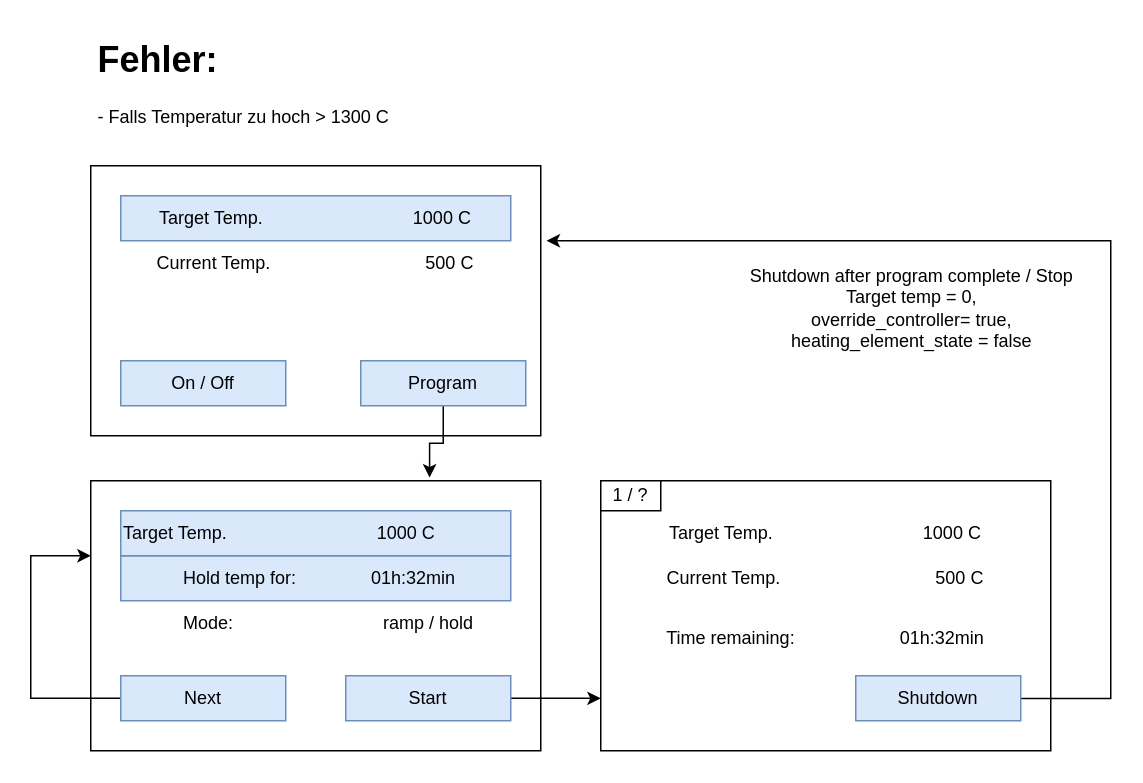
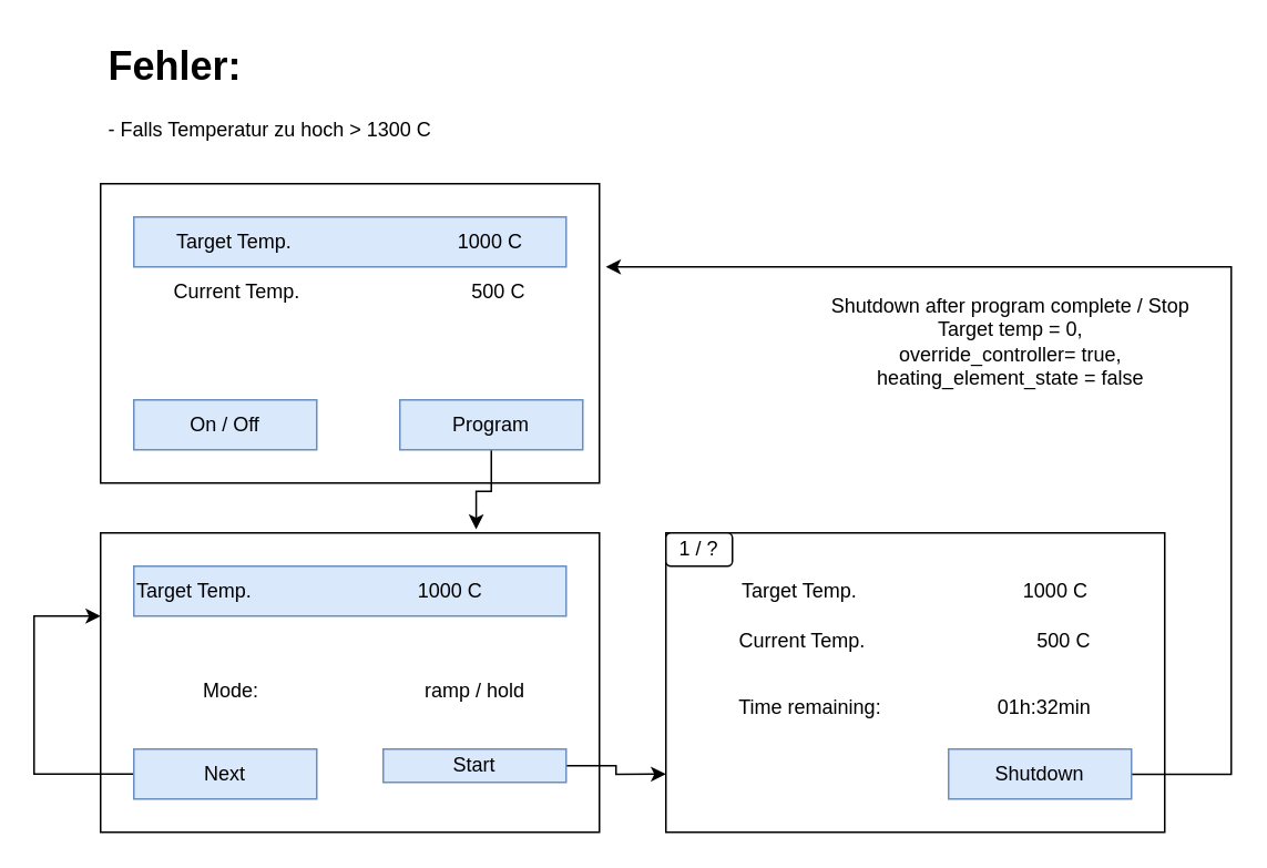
- <mxCell id="23" value="1 / ?" style="rounded=0;whiteSpace=wrap;html=1;" vertex="1" parent="1"><mxGeometry x="400" y="320" width="40" height="20" as="geometry" /></mxCell>
+ <mxCell id="23" value="1 / ?" style="whiteSpace=wrap;html=1;rounded=1;" vertex="1" parent="1"><mxGeometry x="400" y="320" width="40" height="20" as="geometry" /></mxCell>
- <mxCell id="8" value="&lt;blockquote style=&quot;margin: 0 0 0 40px; border: none; padding: 0px;&quot;&gt;Hold temp for:&amp;nbsp; &amp;nbsp; &amp;nbsp; &amp;nbsp; &amp;nbsp; &amp;nbsp; &amp;nbsp; &amp;nbsp;&lt;span style=&quot;background-color: initial;&quot;&gt;01h:32min&amp;nbsp; &amp;nbsp; &amp;nbsp; &amp;nbsp; &amp;nbsp;&amp;nbsp;&lt;/span&gt;&lt;/blockquote&gt;" style="text;html=1;strokeColor=#6c8ebf;fillColor=#dae8fc;align=left;verticalAlign=middle;whiteSpace=wrap;rounded=0;" parent="1" vertex="1"><mxGeometry x="80" y="370" width="260" height="30" as="geometry" /></mxCell>
- <mxCell id="13" value="Start" style="rounded=0;whiteSpace=wrap;html=1;fillColor=#dae8fc;strokeColor=#6c8ebf;" parent="1" vertex="1"><mxGeometry x="230" y="450" width="110" height="30" as="geometry" /></mxCell>
+ <mxCell id="13" value="Start" style="rounded=0;whiteSpace=wrap;html=1;fillColor=#dae8fc;strokeColor=#6c8ebf;" parent="1" vertex="1"><mxGeometry x="230" y="450" width="110" height="20" as="geometry" /></mxCell>
